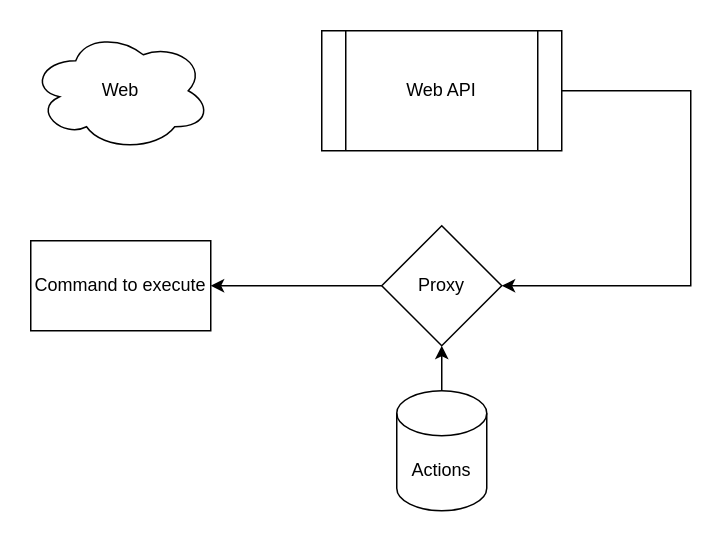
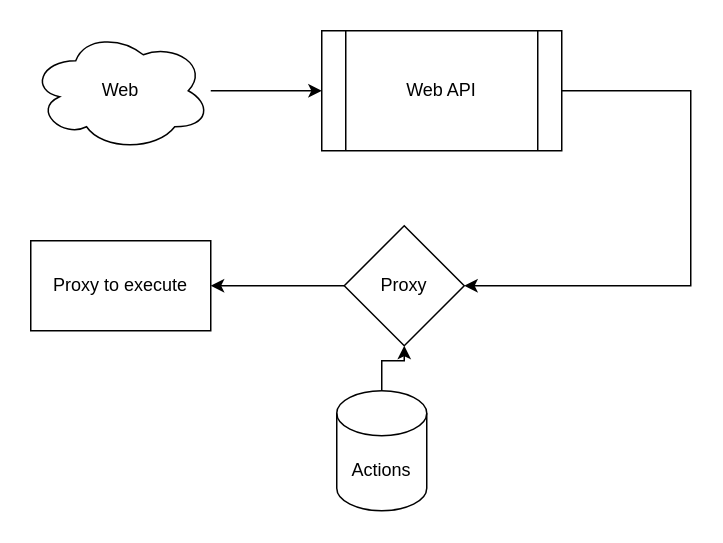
+ <mxCell id="2" style="edgeStyle=orthogonalEdgeStyle;rounded=0;orthogonalLoop=1;jettySize=auto;html=1;entryX=0;entryY=0.5;entryDx=0;entryDy=0;" edge="1" parent="1" source="3" target="5"><mxGeometry relative="1" as="geometry" /></mxCell>
- <mxCell id="10" value="Command to execute" style="rounded=0;whiteSpace=wrap;html=1;" vertex="1" parent="1"><mxGeometry x="20" y="160" width="120" height="60" as="geometry" /></mxCell>
+ <mxCell id="10" value="Proxy to execute" style="rounded=0;whiteSpace=wrap;html=1;" vertex="1" parent="1"><mxGeometry x="20" y="160" width="120" height="60" as="geometry" /></mxCell>
- <mxCell id="9" value="Proxy" style="rhombus;whiteSpace=wrap;html=1;" vertex="1" parent="1"><mxGeometry x="254" y="150" width="80" height="80" as="geometry" /></mxCell>
+ <mxCell id="9" value="Proxy" style="rhombus;whiteSpace=wrap;html=1;" vertex="1" parent="1"><mxGeometry x="229" y="150" width="80" height="80" as="geometry" /></mxCell>
- <mxCell id="7" value="Actions" style="shape=cylinder3;whiteSpace=wrap;html=1;boundedLbl=1;backgroundOutline=1;size=15;" vertex="1" parent="1"><mxGeometry x="264" y="260" width="60" height="80" as="geometry" /></mxCell>
+ <mxCell id="7" value="Actions" style="shape=cylinder3;whiteSpace=wrap;html=1;boundedLbl=1;backgroundOutline=1;size=15;" vertex="1" parent="1"><mxGeometry x="224" y="260" width="60" height="80" as="geometry" /></mxCell>
